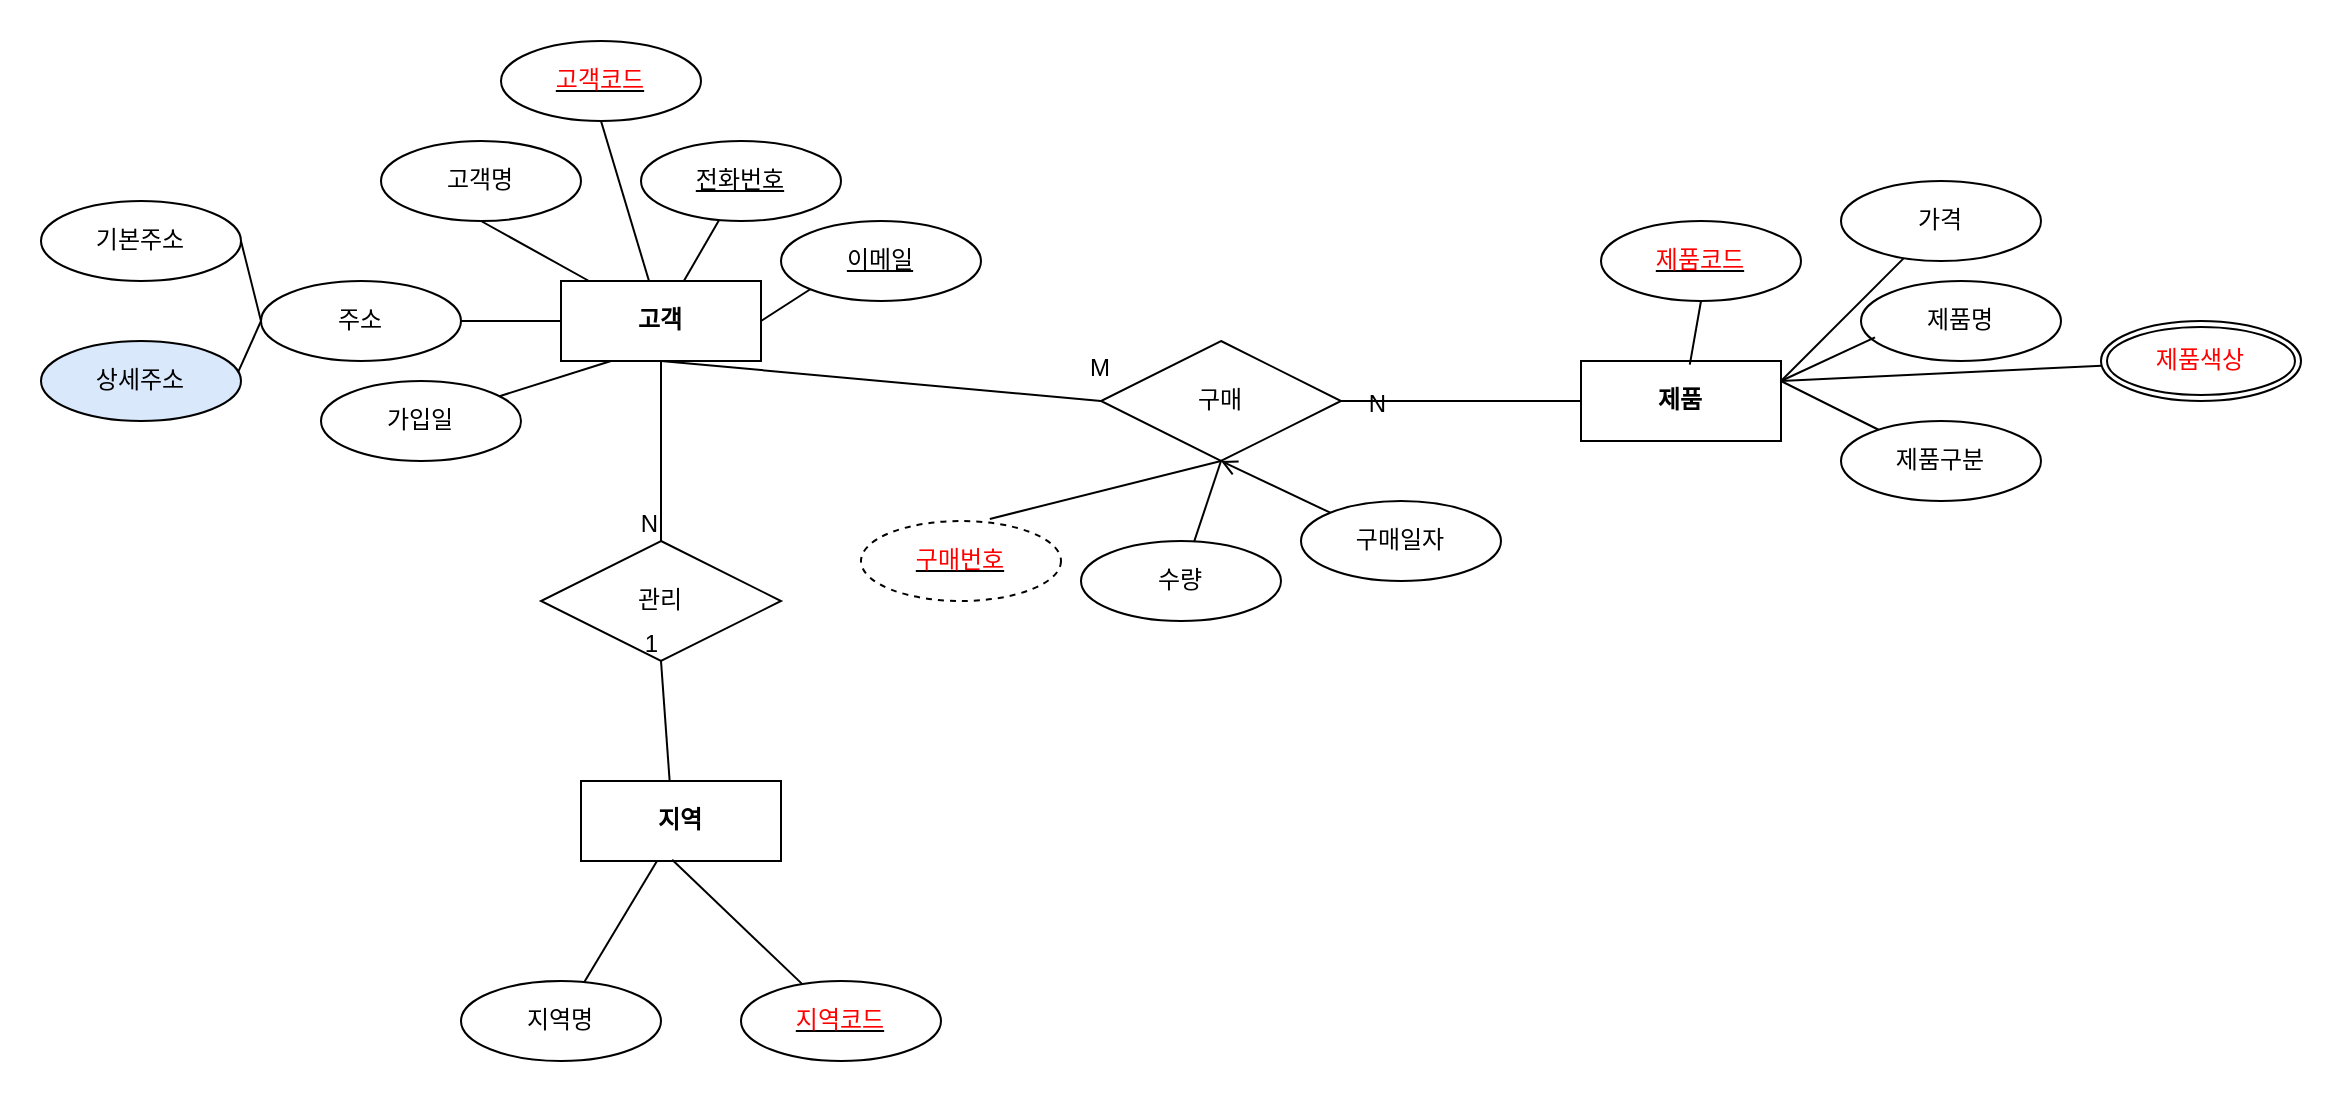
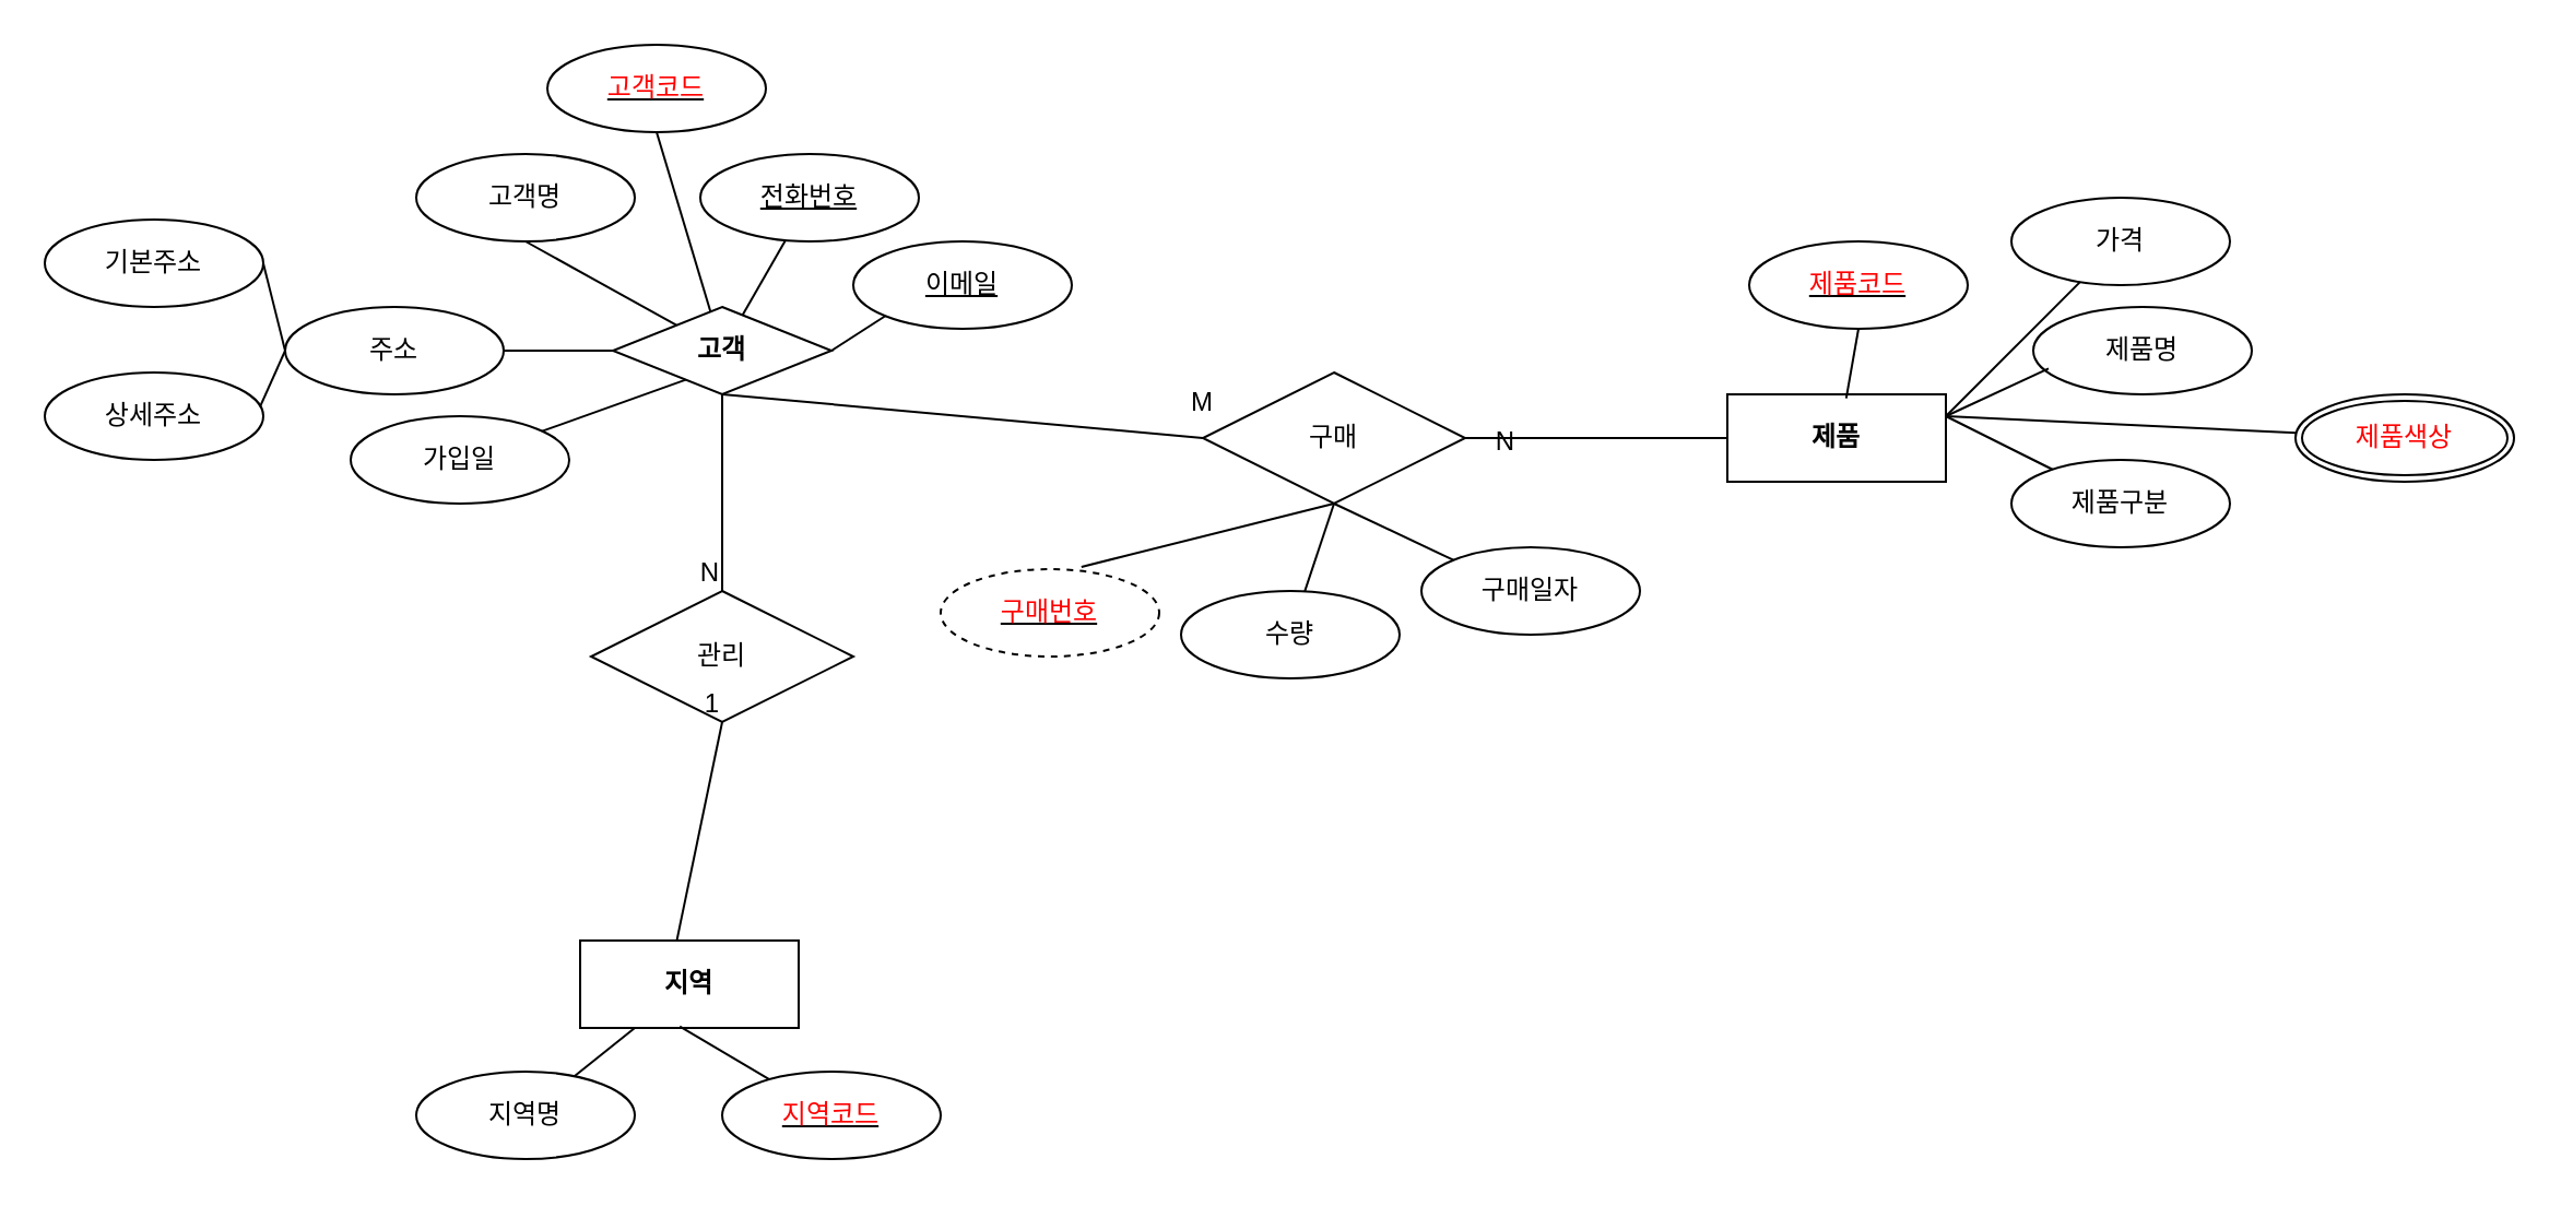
- <mxCell id="2" value="&lt;b&gt;고객&lt;/b&gt;" style="whiteSpace=wrap;html=1;align=center;" vertex="1" parent="1"><mxGeometry x="280" y="140" width="100" height="40" as="geometry" /></mxCell>
+ <mxCell id="2" value="&lt;b&gt;고객&lt;/b&gt;" style="rhombus;whiteSpace=wrap;html=1;align=center;" vertex="1" parent="1"><mxGeometry x="280" y="140" width="100" height="40" as="geometry" /></mxCell>
- <mxCell id="27" value="&lt;font color=&quot;#ff0000&quot;&gt;제품색상&lt;/font&gt;" style="ellipse;shape=doubleEllipse;margin=3;whiteSpace=wrap;html=1;align=center;" vertex="1" parent="1"><mxGeometry x="1050" y="160" width="100" height="40" as="geometry" /></mxCell>
+ <mxCell id="27" value="&lt;font color=&quot;#ff0000&quot;&gt;제품색상&lt;/font&gt;" style="ellipse;shape=doubleEllipse;margin=3;whiteSpace=wrap;html=1;align=center;" vertex="1" parent="1"><mxGeometry x="1050" y="180" width="100" height="40" as="geometry" /></mxCell>
- <mxCell id="13" value="상세주소" style="ellipse;whiteSpace=wrap;html=1;align=center;fillColor=#dae8fc;" vertex="1" parent="1"><mxGeometry x="20" y="170" width="100" height="40" as="geometry" /></mxCell>
+ <mxCell id="13" value="상세주소" style="ellipse;whiteSpace=wrap;html=1;align=center;" vertex="1" parent="1"><mxGeometry x="20" y="170" width="100" height="40" as="geometry" /></mxCell>
- <mxCell id="50" value="" style="endArrow=open;html=1;rounded=0;entryX=0.5;entryY=1;entryDx=0;entryDy=0;exitX=0;exitY=0;exitDx=0;exitDy=0;" edge="1" parent="1" source="47" target="39"><mxGeometry relative="1" as="geometry"><mxPoint x="607" y="280" as="sourcePoint" /><mxPoint x="620" y="240" as="targetPoint" /></mxGeometry></mxCell>
+ <mxCell id="50" value="" style="endArrow=none;html=1;rounded=0;entryX=0.5;entryY=1;entryDx=0;entryDy=0;exitX=0;exitY=0;exitDx=0;exitDy=0;" edge="1" parent="1" source="47" target="39"><mxGeometry relative="1" as="geometry"><mxPoint x="607" y="280" as="sourcePoint" /><mxPoint x="620" y="240" as="targetPoint" /></mxGeometry></mxCell>
- <mxCell id="19" value="&lt;b&gt;지역&lt;/b&gt;" style="whiteSpace=wrap;html=1;align=center;" vertex="1" parent="1"><mxGeometry x="290" y="390" width="100" height="40" as="geometry" /></mxCell>
+ <mxCell id="19" value="&lt;b&gt;지역&lt;/b&gt;" style="whiteSpace=wrap;html=1;align=center;" vertex="1" parent="1"><mxGeometry x="265" y="430" width="100" height="40" as="geometry" /></mxCell>
- <mxCell id="20" value="지역명" style="ellipse;whiteSpace=wrap;html=1;align=center;" vertex="1" parent="1"><mxGeometry x="230" y="490" width="100" height="40" as="geometry" /></mxCell>
+ <mxCell id="20" value="지역명" style="ellipse;whiteSpace=wrap;html=1;align=center;" vertex="1" parent="1"><mxGeometry x="190" y="490" width="100" height="40" as="geometry" /></mxCell>
- <mxCell id="44" value="&lt;font color=&quot;#ff0000&quot;&gt;지역코드&lt;/font&gt;" style="ellipse;whiteSpace=wrap;html=1;align=center;fontStyle=4;" vertex="1" parent="1"><mxGeometry x="370" y="490" width="100" height="40" as="geometry" /></mxCell>
+ <mxCell id="44" value="&lt;font color=&quot;#ff0000&quot;&gt;지역코드&lt;/font&gt;" style="ellipse;whiteSpace=wrap;html=1;align=center;fontStyle=4;" vertex="1" parent="1"><mxGeometry x="330" y="490" width="100" height="40" as="geometry" /></mxCell>
